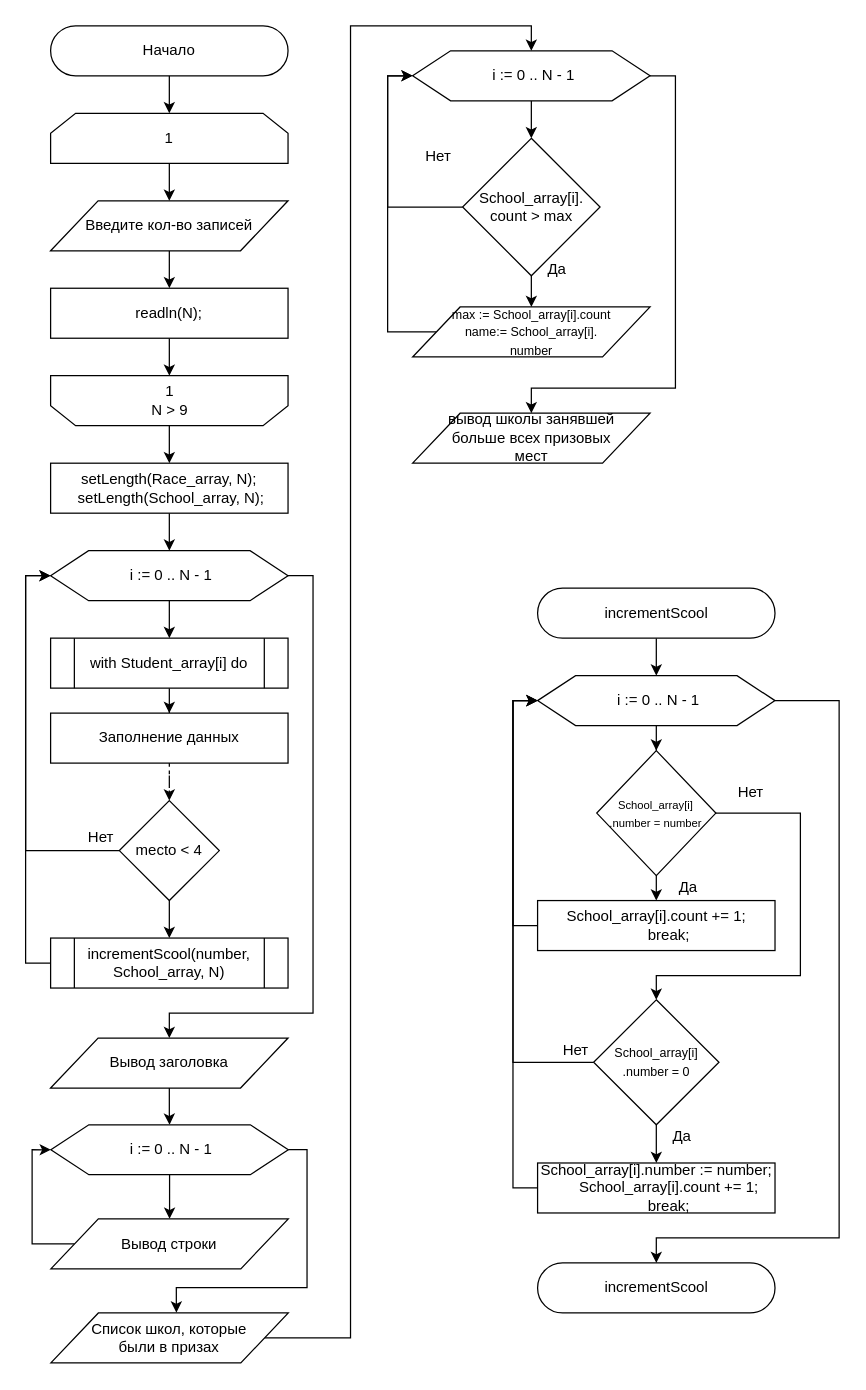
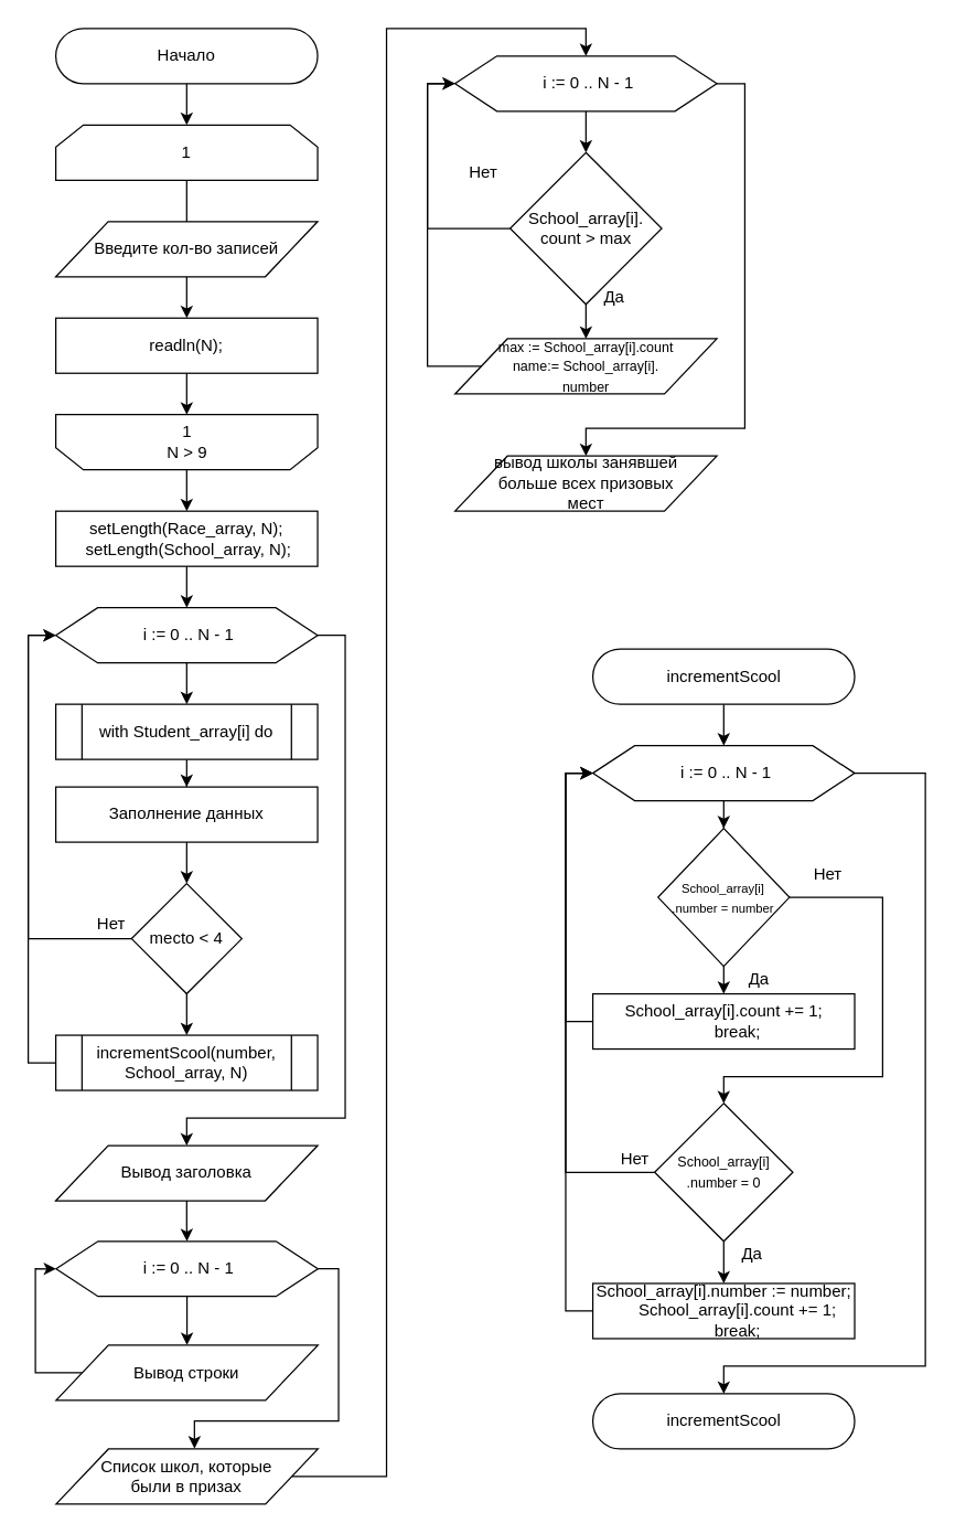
- <mxCell id="6" style="edgeStyle=orthogonalEdgeStyle;rounded=0;orthogonalLoop=1;jettySize=auto;html=1;" parent="1" source="7" target="5" edge="1"><mxGeometry relative="1" as="geometry" /></mxCell>
+ <mxCell id="6" style="edgeStyle=orthogonalEdgeStyle;rounded=0;orthogonalLoop=1;jettySize=auto;html=1;endArrow=none;" parent="1" source="7" target="5" edge="1"><mxGeometry relative="1" as="geometry" /></mxCell>
- <mxCell id="20" style="edgeStyle=orthogonalEdgeStyle;rounded=0;orthogonalLoop=1;jettySize=auto;html=1;dashed=1;" edge="1" parent="1" source="21" target="41"><mxGeometry relative="1" as="geometry" /></mxCell>
+ <mxCell id="20" style="edgeStyle=orthogonalEdgeStyle;rounded=0;orthogonalLoop=1;jettySize=auto;html=1;" edge="1" parent="1" source="21" target="41"><mxGeometry relative="1" as="geometry" /></mxCell>
